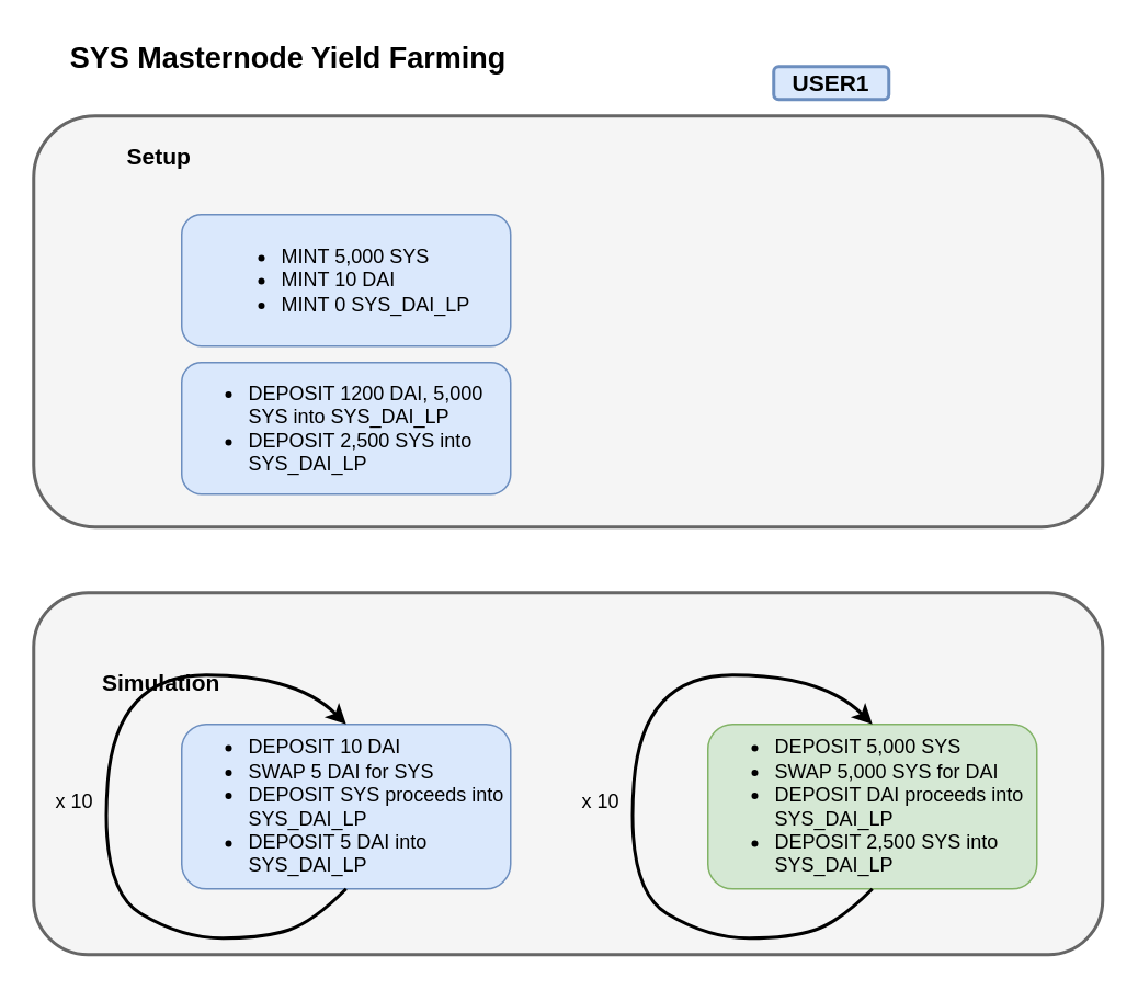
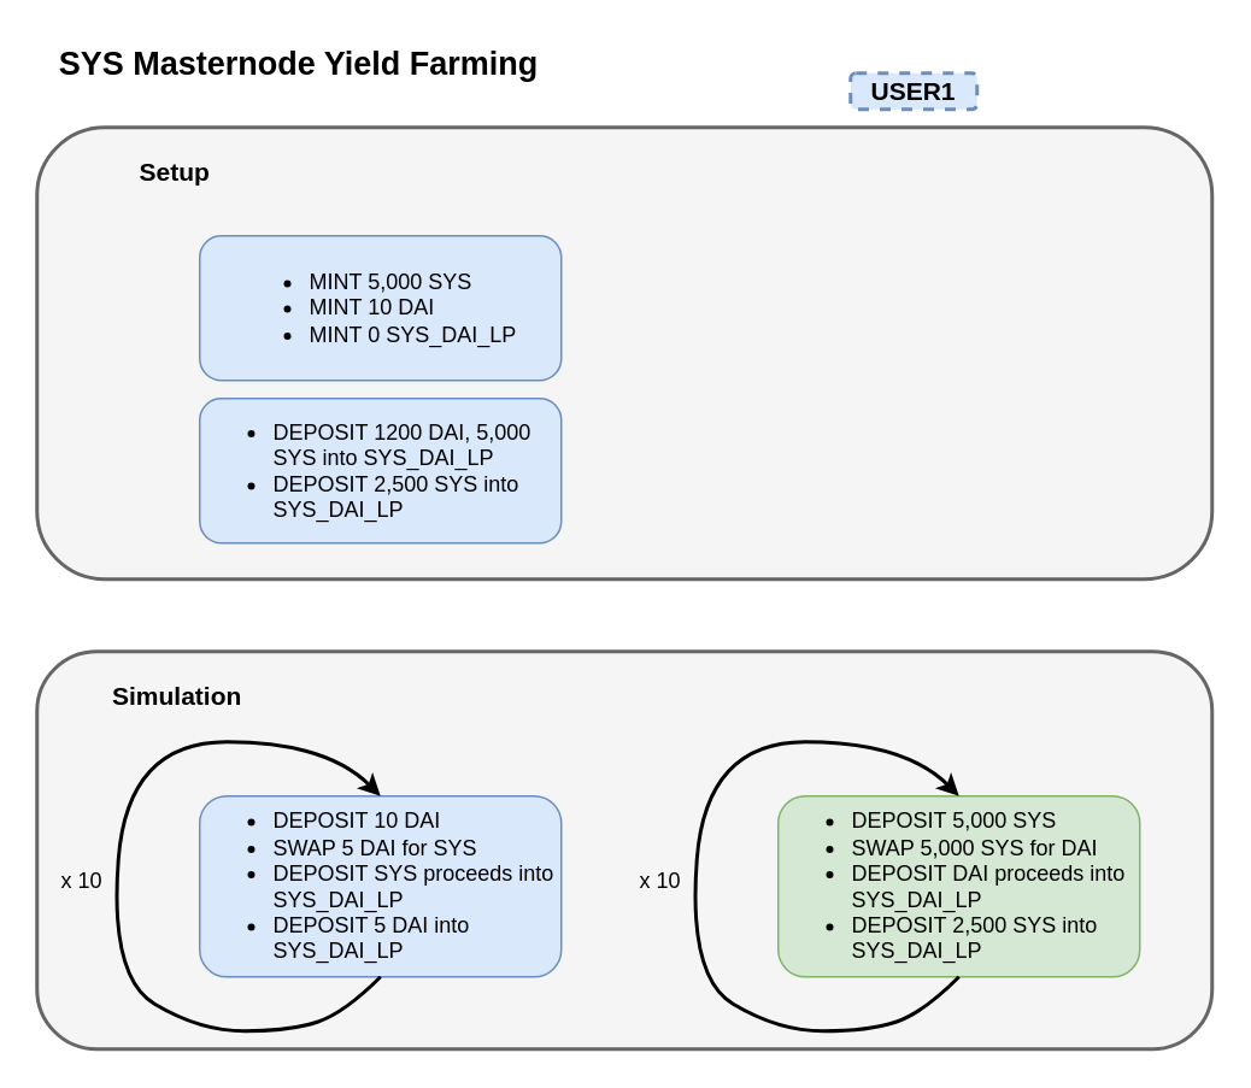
- <mxCell id="13" value="&lt;font style=&quot;font-size: 18px;&quot;&gt;&lt;b&gt;SYS Masternode Yield Farming&lt;/b&gt;&lt;/font&gt;" style="text;html=1;strokeColor=none;fillColor=none;align=center;verticalAlign=middle;whiteSpace=wrap;rounded=0;fontSize=14;" vertex="1" parent="1"><mxGeometry x="40" y="20" width="270" height="30" as="geometry" /></mxCell>
+ <mxCell id="13" value="&lt;font style=&quot;font-size: 18px;&quot;&gt;&lt;b&gt;SYS Masternode Yield Farming&lt;/b&gt;&lt;/font&gt;" style="text;html=1;strokeColor=none;fillColor=none;align=center;verticalAlign=middle;whiteSpace=wrap;rounded=0;fontSize=14;" vertex="1" parent="1"><mxGeometry y="20" width="270" height="30" as="geometry" x="30" /></mxCell>
- <mxCell id="12" value="&lt;b&gt;USER1&lt;/b&gt;" style="rounded=1;whiteSpace=wrap;html=1;fontSize=14;strokeWidth=2;fillColor=#dae8fc;strokeColor=#6c8ebf;" vertex="1" parent="1"><mxGeometry x="470" y="40" width="70" height="20" as="geometry" /></mxCell>
+ <mxCell id="12" value="&lt;b&gt;USER1&lt;/b&gt;" style="rounded=1;whiteSpace=wrap;html=1;fontSize=14;strokeWidth=2;fillColor=#dae8fc;strokeColor=#6c8ebf;dashed=1;" vertex="1" parent="1"><mxGeometry x="470" y="40" width="70" height="20" as="geometry" /></mxCell>
- <mxCell id="11" value="&lt;b&gt;&lt;font style=&quot;font-size: 14px;&quot;&gt;Simulation&lt;/font&gt;&lt;/b&gt;" style="text;html=1;strokeColor=none;fillColor=none;align=left;verticalAlign=middle;whiteSpace=wrap;rounded=0;" vertex="1" parent="1"><mxGeometry x="60" y="400" width="100" height="30" as="geometry" /></mxCell>
+ <mxCell id="11" value="&lt;b&gt;&lt;font style=&quot;font-size: 14px;&quot;&gt;Simulation&lt;/font&gt;&lt;/b&gt;" style="text;html=1;strokeColor=none;fillColor=none;align=left;verticalAlign=middle;whiteSpace=wrap;rounded=0;" vertex="1" parent="1"><mxGeometry x="60" y="370" width="100" height="30" as="geometry" /></mxCell>
